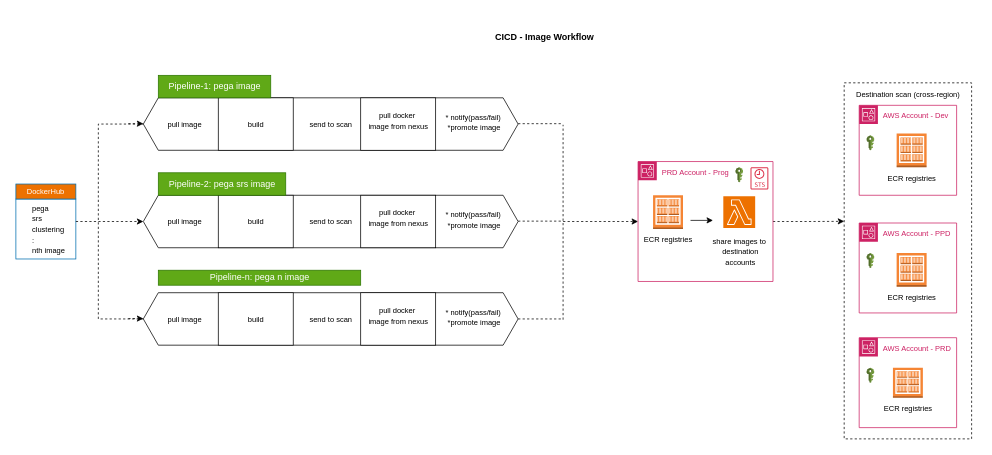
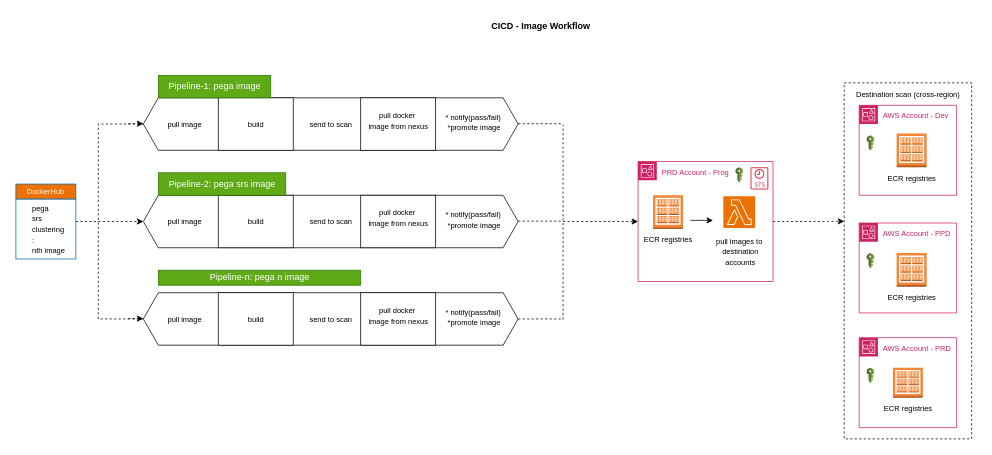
- <mxCell id="65" value="&lt;b&gt;CICD - Image Workflow&lt;/b&gt;" style="text;html=1;align=center;verticalAlign=middle;resizable=0;points=[];autosize=1;strokeColor=none;fillColor=none;" vertex="1" parent="1"><mxGeometry x="645" y="35" width="160" height="30" as="geometry" /></mxCell>
+ <mxCell id="65" value="&lt;b&gt;CICD - Image Workflow&lt;/b&gt;" style="text;html=1;align=center;verticalAlign=middle;resizable=0;points=[];autosize=1;strokeColor=none;fillColor=none;" vertex="1" parent="1"><mxGeometry x="640" y="20" width="160" height="30" as="geometry" /></mxCell>
- <mxCell id="36" value="&lt;font style=&quot;font-size: 10px;&quot;&gt;share images&amp;nbsp;&lt;/font&gt;&lt;span style=&quot;font-size: 10px;&quot;&gt;to&lt;/span&gt;&lt;div&gt;&lt;div&gt;&lt;font style=&quot;font-size: 10px;&quot;&gt;&amp;nbsp;destination&lt;/font&gt;&lt;/div&gt;&lt;div&gt;&lt;font style=&quot;font-size: 10px;&quot;&gt;&amp;nbsp;accounts&lt;/font&gt;&lt;/div&gt;&lt;/div&gt;" style="text;html=1;align=center;verticalAlign=middle;resizable=0;points=[];autosize=1;strokeColor=none;fillColor=none;" vertex="1" parent="32"><mxGeometry x="90" y="90" width="90" height="60" as="geometry" /></mxCell>
+ <mxCell id="36" value="&lt;font style=&quot;font-size: 10px;&quot;&gt;pull images&amp;nbsp;&lt;/font&gt;&lt;span style=&quot;font-size: 10px;&quot;&gt;to&lt;/span&gt;&lt;div&gt;&lt;div&gt;&lt;font style=&quot;font-size: 10px;&quot;&gt;&amp;nbsp;destination&lt;/font&gt;&lt;/div&gt;&lt;div&gt;&lt;font style=&quot;font-size: 10px;&quot;&gt;&amp;nbsp;accounts&lt;/font&gt;&lt;/div&gt;&lt;/div&gt;" style="text;html=1;align=center;verticalAlign=middle;resizable=0;points=[];autosize=1;strokeColor=none;fillColor=none;" vertex="1" parent="32"><mxGeometry x="90" y="90" width="90" height="60" as="geometry" /></mxCell>
